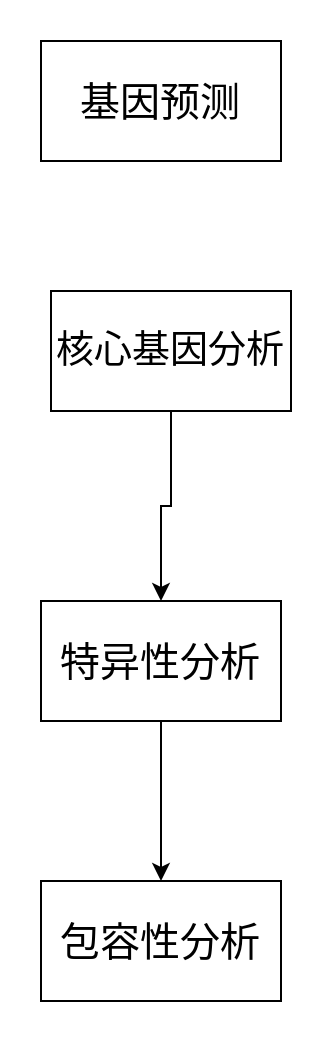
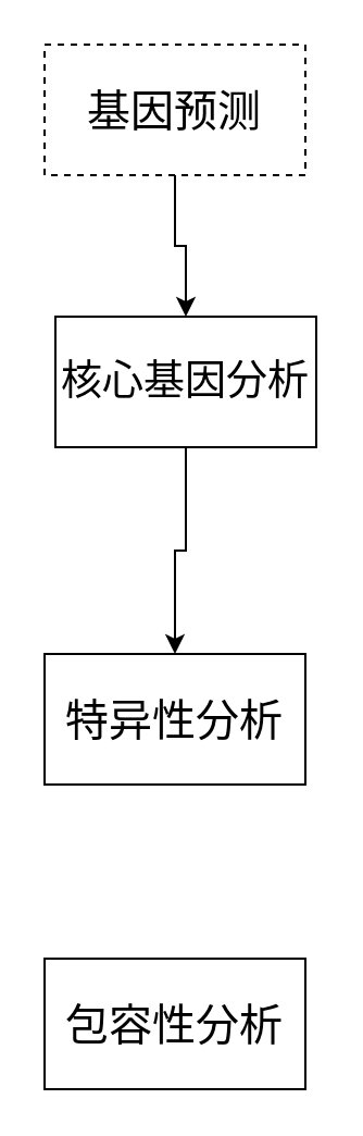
- <mxCell id="3" value="&lt;font style=&quot;font-size: 20px;&quot;&gt;基因预测&lt;/font&gt;" style="rounded=0;whiteSpace=wrap;html=1;fontSize=20;" vertex="1" parent="1"><mxGeometry x="20" y="20" width="120" height="60" as="geometry" /></mxCell>
+ <mxCell id="3" value="&lt;font style=&quot;font-size: 20px;&quot;&gt;基因预测&lt;/font&gt;" style="rounded=0;whiteSpace=wrap;html=1;fontSize=20;dashed=1;" vertex="1" parent="1"><mxGeometry x="20" y="20" width="120" height="60" as="geometry" /></mxCell>
+ <mxCell id="2" value="" style="edgeStyle=orthogonalEdgeStyle;rounded=0;orthogonalLoop=1;jettySize=auto;html=1;" edge="1" parent="1" source="3" target="5"><mxGeometry relative="1" as="geometry" /></mxCell>
- <mxCell id="6" value="" style="edgeStyle=orthogonalEdgeStyle;rounded=0;orthogonalLoop=1;jettySize=auto;html=1;" edge="1" parent="1" source="7" target="8"><mxGeometry relative="1" as="geometry" /></mxCell>
